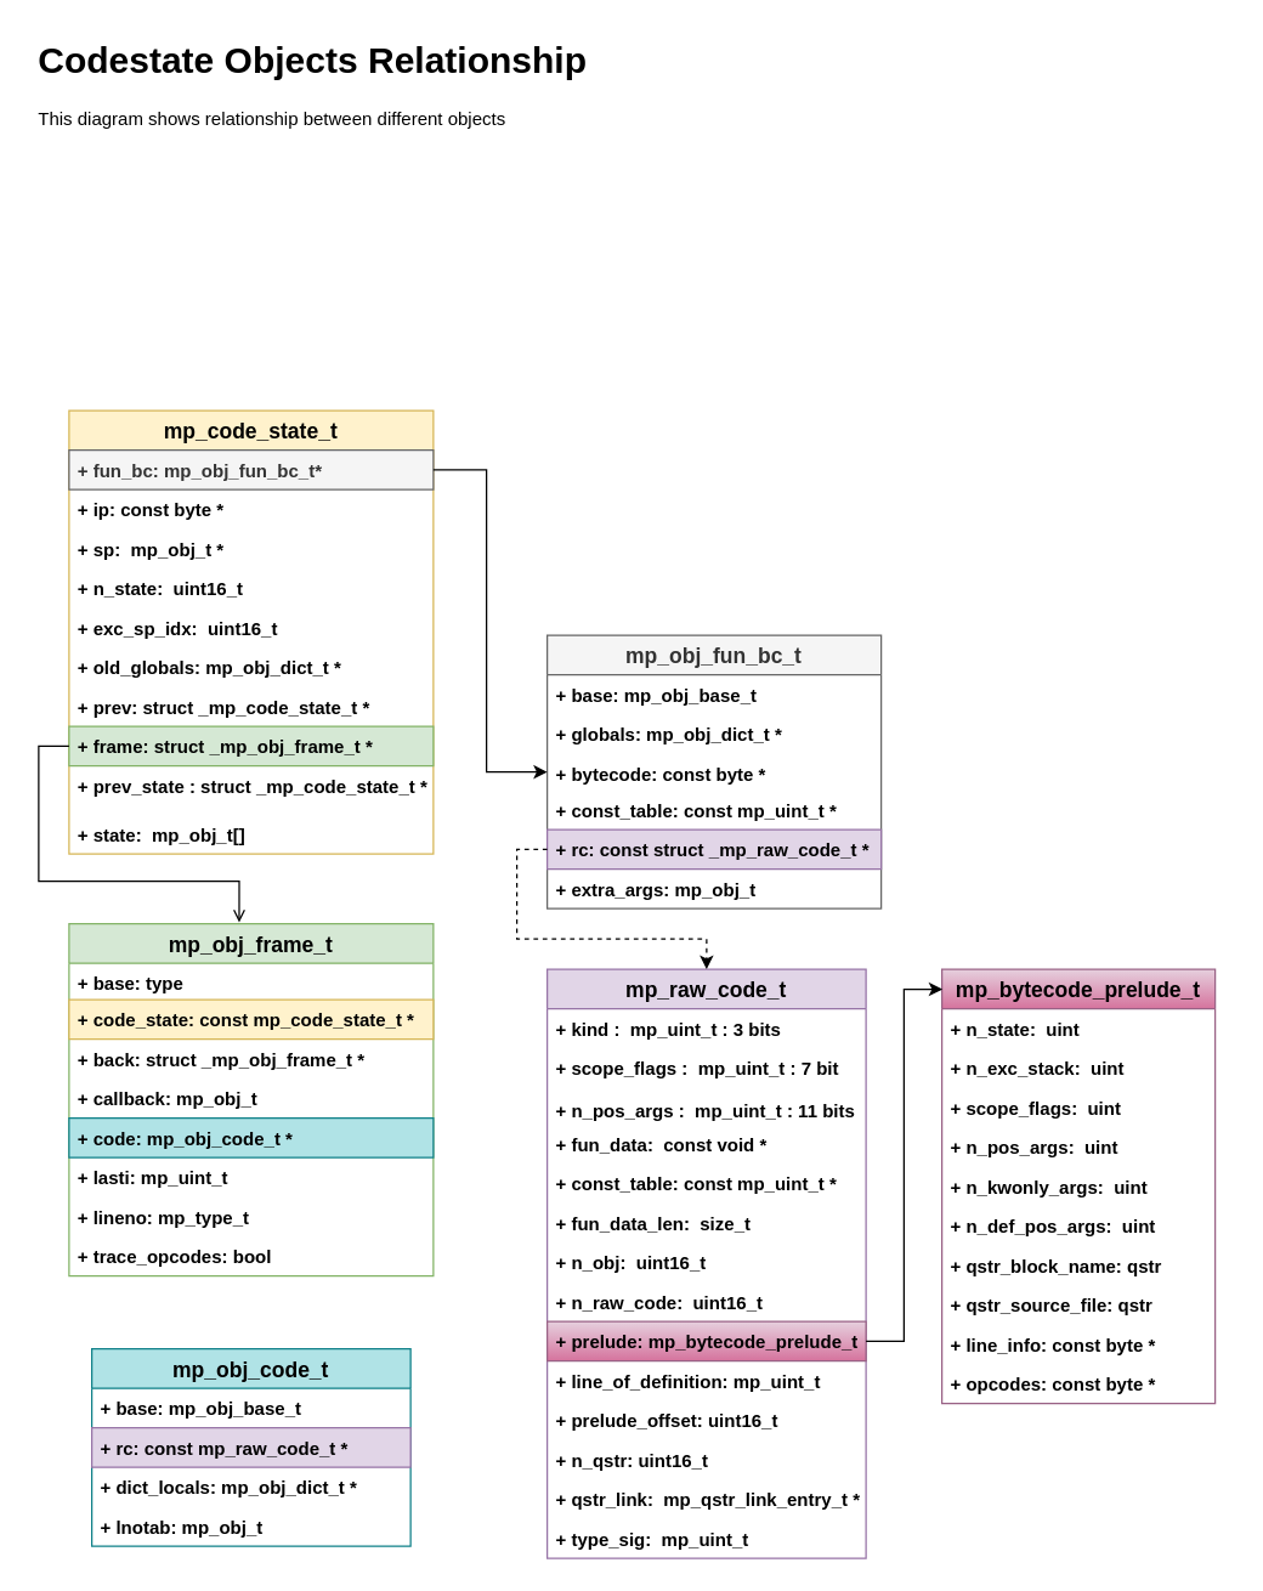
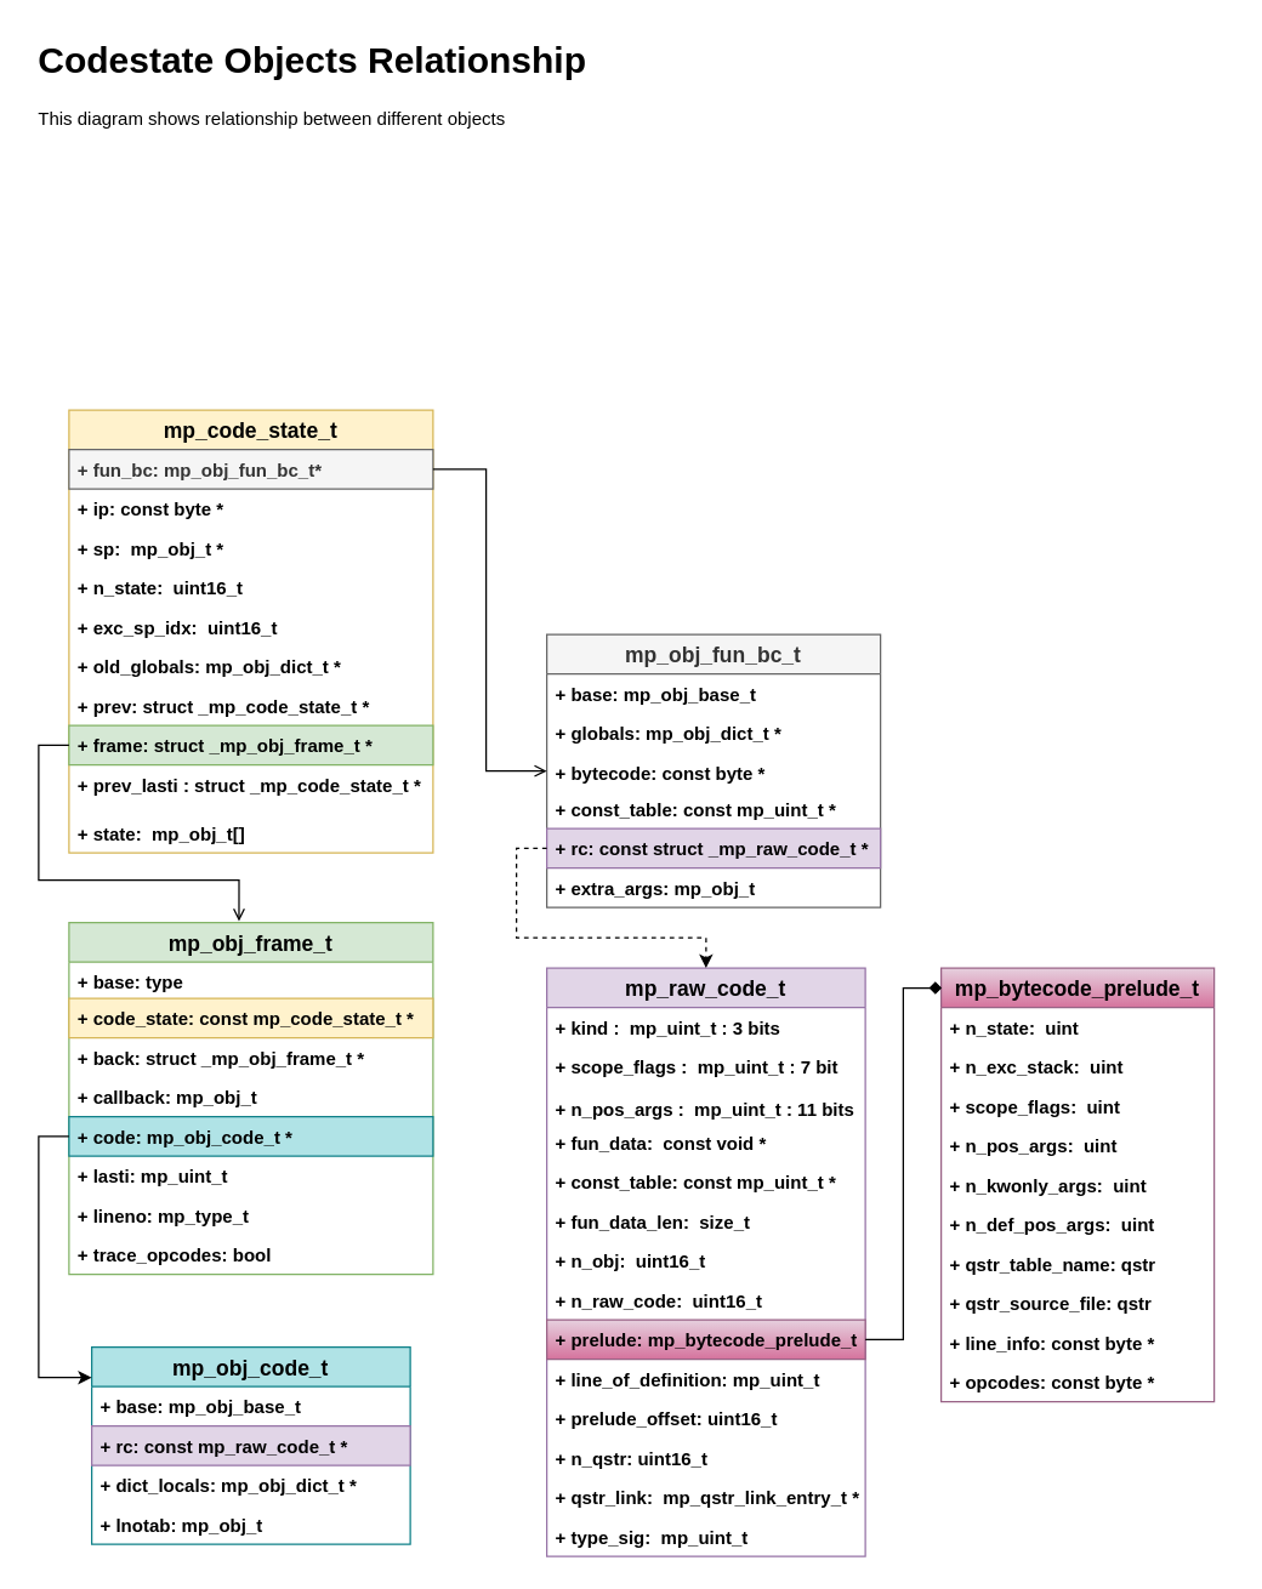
- <mxCell id="63" style="edgeStyle=orthogonalEdgeStyle;rounded=0;orthogonalLoop=1;jettySize=auto;html=1;" edge="1" parent="1" source="3" target="13"><mxGeometry relative="1" as="geometry"><Array as="points"><mxPoint x="320" y="309" /><mxPoint x="320" y="508" /></Array></mxGeometry></mxCell>
+ <mxCell id="63" style="edgeStyle=orthogonalEdgeStyle;rounded=0;orthogonalLoop=1;jettySize=auto;html=1;endArrow=open;" edge="1" parent="1" source="3" target="13"><mxGeometry relative="1" as="geometry"><Array as="points"><mxPoint x="320" y="309" /><mxPoint x="320" y="508" /></Array></mxGeometry></mxCell>
- <mxCell id="11" value="+ prev_state : struct _mp_code_state_t *" style="text;align=left;verticalAlign=top;spacingLeft=4;spacingRight=4;overflow=hidden;rotatable=0;points=[[0,0.5],[1,0.5]];portConstraint=eastwest;fontSize=12;fontStyle=1" parent="2" vertex="1"><mxGeometry y="234" width="240" height="32" as="geometry" /></mxCell>
+ <mxCell id="11" value="+ prev_lasti : struct _mp_code_state_t *" style="text;align=left;verticalAlign=top;spacingLeft=4;spacingRight=4;overflow=hidden;rotatable=0;points=[[0,0.5],[1,0.5]];portConstraint=eastwest;fontSize=12;fontStyle=1" parent="2" vertex="1"><mxGeometry y="234" width="240" height="32" as="geometry" /></mxCell>
- <mxCell id="60" style="edgeStyle=orthogonalEdgeStyle;rounded=0;orthogonalLoop=1;jettySize=auto;html=1;entryX=0.002;entryY=0.046;entryDx=0;entryDy=0;fontSize=12;entryPerimeter=0;" parent="1" source="38" target="49" edge="1"><mxGeometry relative="1" as="geometry" /></mxCell>
+ <mxCell id="60" style="edgeStyle=orthogonalEdgeStyle;rounded=0;orthogonalLoop=1;jettySize=auto;html=1;entryX=0.002;entryY=0.046;entryDx=0;entryDy=0;fontSize=12;entryPerimeter=0;endArrow=diamond;" parent="1" source="38" target="49" edge="1"><mxGeometry relative="1" as="geometry" /></mxCell>
+ <mxCell id="61" style="edgeStyle=orthogonalEdgeStyle;rounded=0;orthogonalLoop=1;jettySize=auto;html=1;entryX=0;entryY=0.154;entryDx=0;entryDy=0;entryPerimeter=0;fontSize=14;" parent="1" source="25" target="44" edge="1"><mxGeometry relative="1" as="geometry" /></mxCell>
- <mxCell id="56" value="+ qstr_block_name: qstr" style="text;strokeColor=none;fillColor=none;align=left;verticalAlign=top;spacingLeft=4;spacingRight=4;overflow=hidden;rotatable=0;points=[[0,0.5],[1,0.5]];portConstraint=eastwest;fontSize=12;fontStyle=1" parent="49" vertex="1"><mxGeometry y="182" width="180" height="26" as="geometry" /></mxCell>
+ <mxCell id="56" value="+ qstr_table_name: qstr" style="text;strokeColor=none;fillColor=none;align=left;verticalAlign=top;spacingLeft=4;spacingRight=4;overflow=hidden;rotatable=0;points=[[0,0.5],[1,0.5]];portConstraint=eastwest;fontSize=12;fontStyle=1" parent="49" vertex="1"><mxGeometry y="182" width="180" height="26" as="geometry" /></mxCell>
